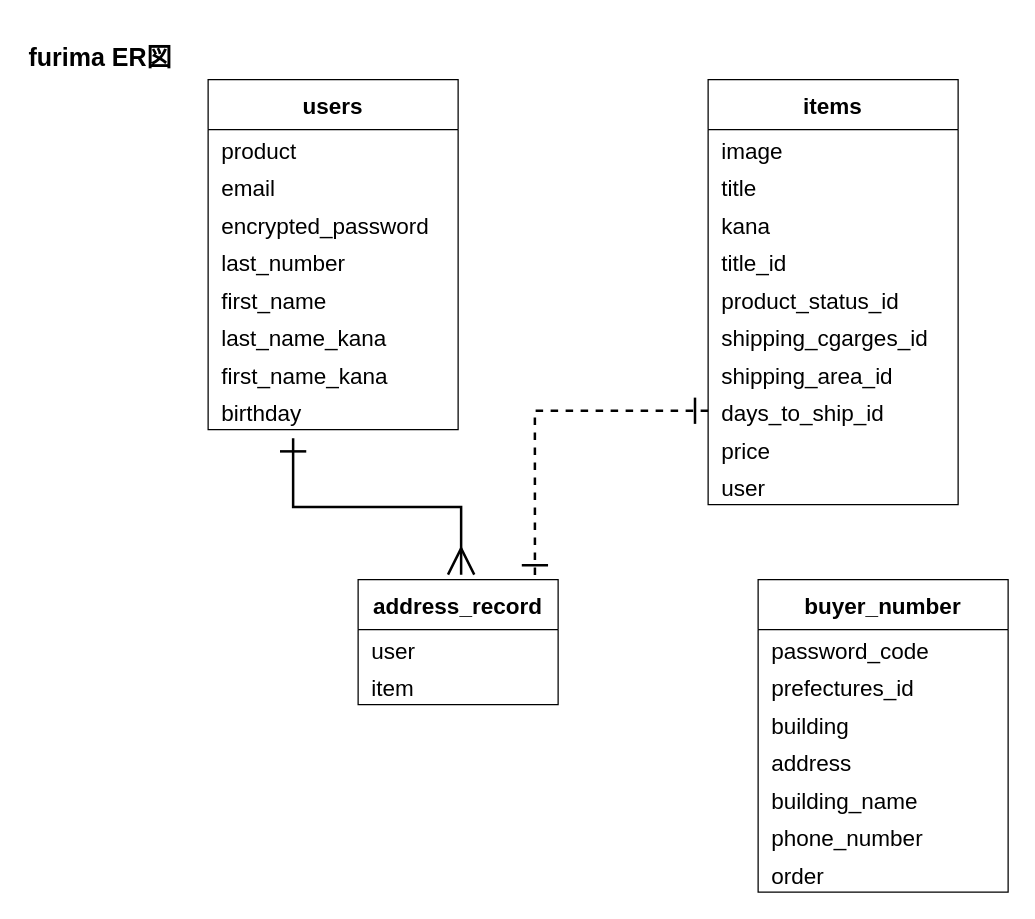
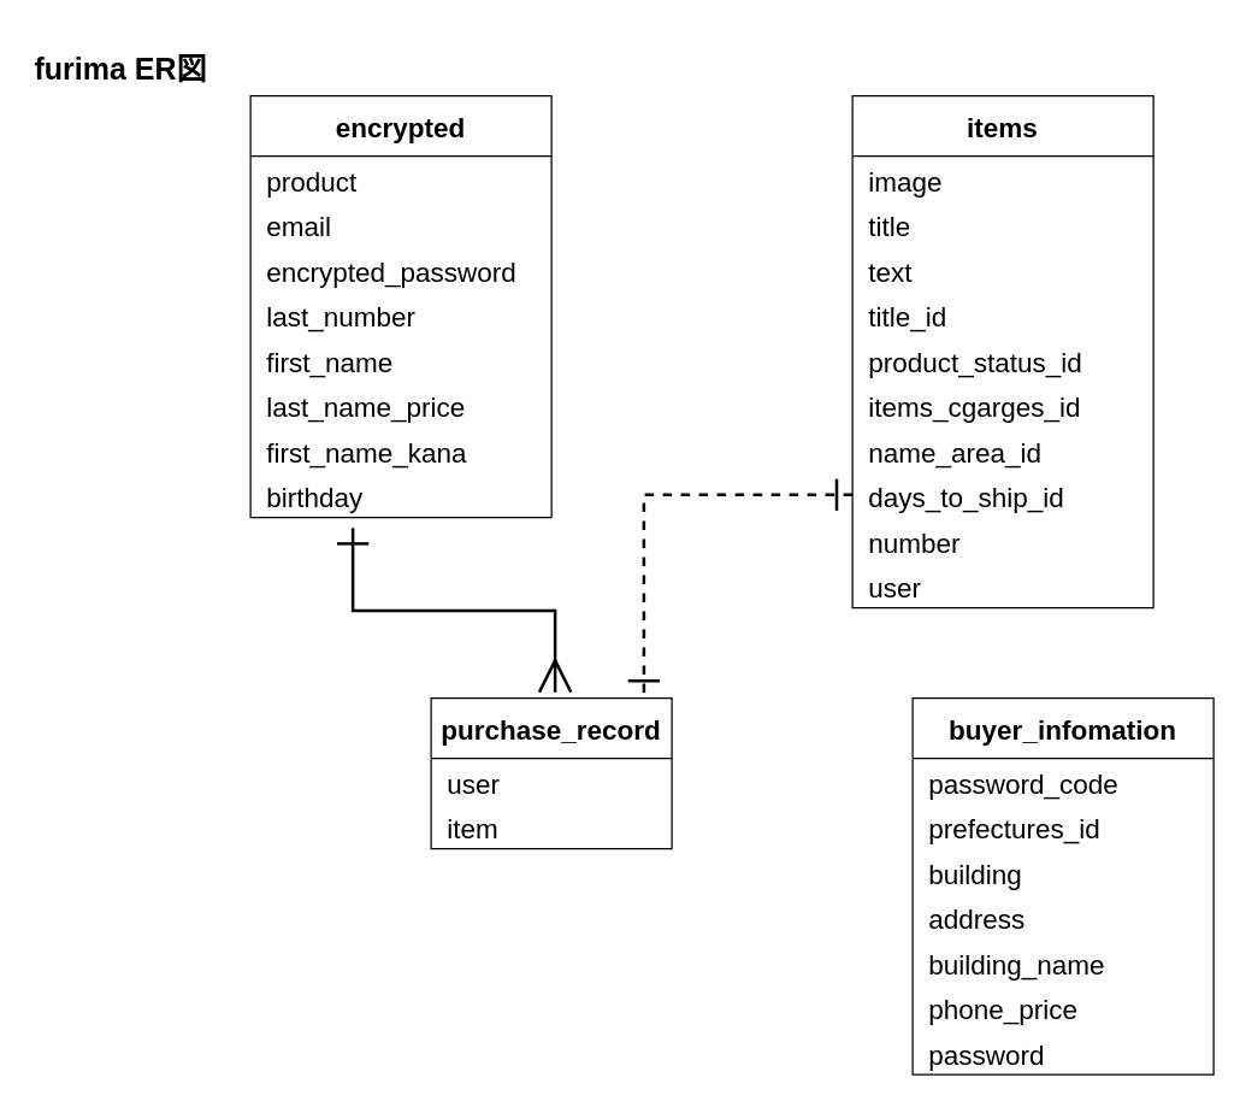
- <mxCell id="2" value="users" style="swimlane;fontStyle=1;childLayout=stackLayout;horizontal=1;startSize=40;horizontalStack=0;resizeParent=1;resizeParentMax=0;resizeLast=0;collapsible=1;marginBottom=0;align=center;fontSize=18;" parent="1" vertex="1"><mxGeometry x="166" y="63" width="200" height="280" as="geometry" /></mxCell>
+ <mxCell id="2" value="encrypted" style="swimlane;fontStyle=1;childLayout=stackLayout;horizontal=1;startSize=40;horizontalStack=0;resizeParent=1;resizeParentMax=0;resizeLast=0;collapsible=1;marginBottom=0;align=center;fontSize=18;" parent="1" vertex="1"><mxGeometry x="166" y="63" width="200" height="280" as="geometry" /></mxCell>
- <mxCell id="14" value=" kana" style="text;strokeColor=none;fillColor=none;spacingLeft=4;spacingRight=4;overflow=hidden;rotatable=0;points=[[0,0.5],[1,0.5]];portConstraint=eastwest;fontSize=18;" parent="11" vertex="1"><mxGeometry y="100" width="200" height="30" as="geometry" /></mxCell>
+ <mxCell id="14" value=" text" style="text;strokeColor=none;fillColor=none;spacingLeft=4;spacingRight=4;overflow=hidden;rotatable=0;points=[[0,0.5],[1,0.5]];portConstraint=eastwest;fontSize=18;" parent="11" vertex="1"><mxGeometry y="100" width="200" height="30" as="geometry" /></mxCell>
- <mxCell id="8" value=" last_name_kana" style="text;strokeColor=none;fillColor=none;spacingLeft=4;spacingRight=4;overflow=hidden;rotatable=0;points=[[0,0.5],[1,0.5]];portConstraint=eastwest;fontSize=18;" parent="2" vertex="1"><mxGeometry y="190" width="200" height="30" as="geometry" /></mxCell>
+ <mxCell id="8" value=" last_name_price" style="text;strokeColor=none;fillColor=none;spacingLeft=4;spacingRight=4;overflow=hidden;rotatable=0;points=[[0,0.5],[1,0.5]];portConstraint=eastwest;fontSize=18;" parent="2" vertex="1"><mxGeometry y="190" width="200" height="30" as="geometry" /></mxCell>
- <mxCell id="17" value=" shipping_cgarges_id" style="text;strokeColor=none;fillColor=none;spacingLeft=4;spacingRight=4;overflow=hidden;rotatable=0;points=[[0,0.5],[1,0.5]];portConstraint=eastwest;fontSize=18;" parent="11" vertex="1"><mxGeometry y="190" width="200" height="30" as="geometry" /></mxCell>
+ <mxCell id="17" value=" items_cgarges_id" style="text;strokeColor=none;fillColor=none;spacingLeft=4;spacingRight=4;overflow=hidden;rotatable=0;points=[[0,0.5],[1,0.5]];portConstraint=eastwest;fontSize=18;" parent="11" vertex="1"><mxGeometry y="190" width="200" height="30" as="geometry" /></mxCell>
- <mxCell id="18" value=" shipping_area_id" style="text;strokeColor=none;fillColor=none;spacingLeft=4;spacingRight=4;overflow=hidden;rotatable=0;points=[[0,0.5],[1,0.5]];portConstraint=eastwest;fontSize=18;" parent="11" vertex="1"><mxGeometry y="220" width="200" height="30" as="geometry" /></mxCell>
+ <mxCell id="18" value=" name_area_id" style="text;strokeColor=none;fillColor=none;spacingLeft=4;spacingRight=4;overflow=hidden;rotatable=0;points=[[0,0.5],[1,0.5]];portConstraint=eastwest;fontSize=18;" parent="11" vertex="1"><mxGeometry y="220" width="200" height="30" as="geometry" /></mxCell>
- <mxCell id="20" value=" price" style="text;strokeColor=none;fillColor=none;spacingLeft=4;spacingRight=4;overflow=hidden;rotatable=0;points=[[0,0.5],[1,0.5]];portConstraint=eastwest;fontSize=18;" parent="11" vertex="1"><mxGeometry y="280" width="200" height="30" as="geometry" /></mxCell>
+ <mxCell id="20" value=" number" style="text;strokeColor=none;fillColor=none;spacingLeft=4;spacingRight=4;overflow=hidden;rotatable=0;points=[[0,0.5],[1,0.5]];portConstraint=eastwest;fontSize=18;" parent="11" vertex="1"><mxGeometry y="280" width="200" height="30" as="geometry" /></mxCell>
- <mxCell id="22" value="address_record" style="swimlane;fontStyle=1;childLayout=stackLayout;horizontal=1;startSize=40;horizontalStack=0;resizeParent=1;resizeParentMax=0;resizeLast=0;collapsible=1;marginBottom=0;align=center;fontSize=18;" parent="1" vertex="1"><mxGeometry x="286" y="463" width="160" height="100" as="geometry" /></mxCell>
+ <mxCell id="22" value="purchase_record" style="swimlane;fontStyle=1;childLayout=stackLayout;horizontal=1;startSize=40;horizontalStack=0;resizeParent=1;resizeParentMax=0;resizeLast=0;collapsible=1;marginBottom=0;align=center;fontSize=18;" parent="1" vertex="1"><mxGeometry x="286" y="463" width="160" height="100" as="geometry" /></mxCell>
- <mxCell id="25" value="buyer_number" style="swimlane;fontStyle=1;childLayout=stackLayout;horizontal=1;startSize=40;horizontalStack=0;resizeParent=1;resizeParentMax=0;resizeLast=0;collapsible=1;marginBottom=0;align=center;fontSize=18;" parent="1" vertex="1"><mxGeometry x="606" y="463" width="200" height="250" as="geometry" /></mxCell>
+ <mxCell id="25" value="buyer_infomation" style="swimlane;fontStyle=1;childLayout=stackLayout;horizontal=1;startSize=40;horizontalStack=0;resizeParent=1;resizeParentMax=0;resizeLast=0;collapsible=1;marginBottom=0;align=center;fontSize=18;" parent="1" vertex="1"><mxGeometry x="606" y="463" width="200" height="250" as="geometry" /></mxCell>
- <mxCell id="31" value=" phone_number" style="text;strokeColor=none;fillColor=none;spacingLeft=4;spacingRight=4;overflow=hidden;rotatable=0;points=[[0,0.5],[1,0.5]];portConstraint=eastwest;fontSize=18;" parent="25" vertex="1"><mxGeometry y="190" width="200" height="30" as="geometry" /></mxCell>
+ <mxCell id="31" value=" phone_price" style="text;strokeColor=none;fillColor=none;spacingLeft=4;spacingRight=4;overflow=hidden;rotatable=0;points=[[0,0.5],[1,0.5]];portConstraint=eastwest;fontSize=18;" parent="25" vertex="1"><mxGeometry y="190" width="200" height="30" as="geometry" /></mxCell>
- <mxCell id="32" value=" order" style="text;strokeColor=none;fillColor=none;spacingLeft=4;spacingRight=4;overflow=hidden;rotatable=0;points=[[0,0.5],[1,0.5]];portConstraint=eastwest;fontSize=18;" parent="25" vertex="1"><mxGeometry y="220" width="200" height="30" as="geometry" /></mxCell>
+ <mxCell id="32" value=" password" style="text;strokeColor=none;fillColor=none;spacingLeft=4;spacingRight=4;overflow=hidden;rotatable=0;points=[[0,0.5],[1,0.5]];portConstraint=eastwest;fontSize=18;" parent="25" vertex="1"><mxGeometry y="220" width="200" height="30" as="geometry" /></mxCell>
